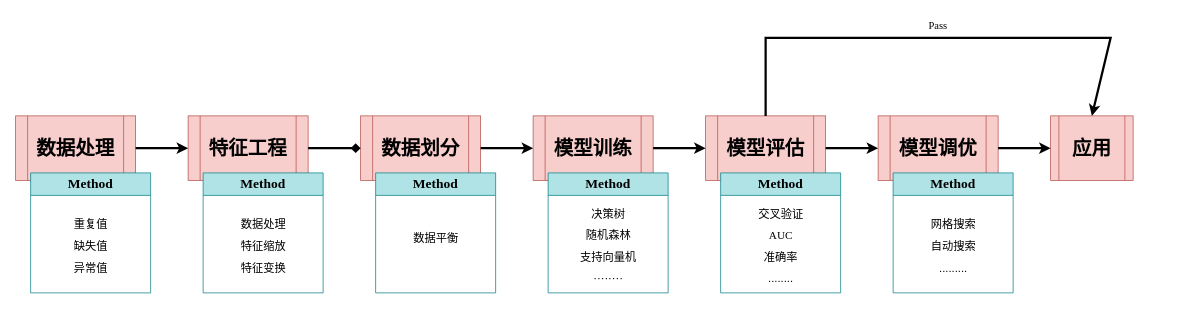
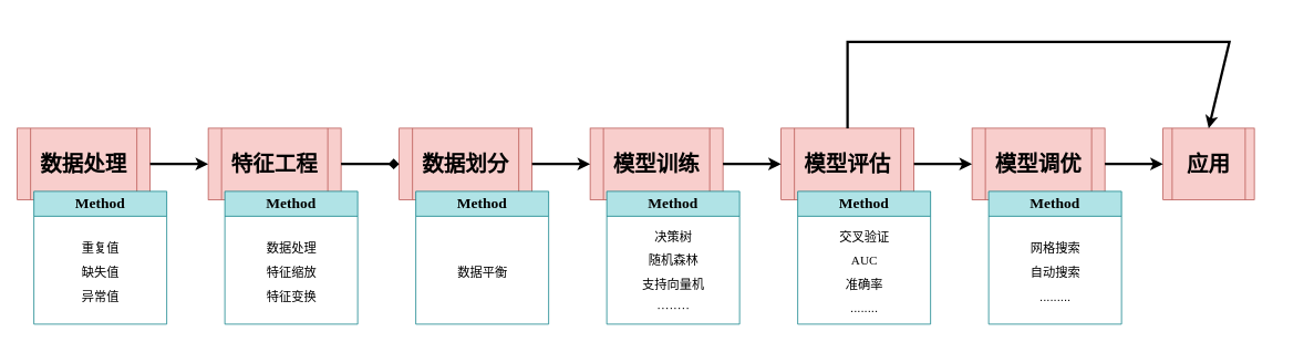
- <mxCell id="17" value="&lt;font style=&quot;font-size: 14px;&quot; face=&quot;Times New Roman&quot;&gt;Pass&lt;/font&gt;" style="text;html=1;strokeColor=none;fillColor=none;align=center;verticalAlign=middle;whiteSpace=wrap;rounded=0;" vertex="1" parent="2"><mxGeometry x="1200" width="60" height="30" as="geometry" /></mxCell>
- <mxCell id="23" value="&lt;span style=&quot;font-size: 15px; font-weight: 400;&quot;&gt;数据平衡&lt;br&gt;&lt;/span&gt;" style="text;strokeColor=none;fillColor=none;html=1;fontSize=24;fontStyle=1;verticalAlign=middle;align=center;" vertex="1" parent="22"><mxGeometry x="30" y="30" width="100" height="110" as="geometry" /></mxCell>
+ <mxCell id="23" value="&lt;span style=&quot;font-size: 15px; font-weight: 400;&quot;&gt;数据平衡&lt;br&gt;&lt;/span&gt;" style="text;strokeColor=none;fillColor=none;html=1;fontSize=24;fontStyle=1;verticalAlign=middle;align=center;" vertex="1" parent="22"><mxGeometry x="30" y="40" width="100" height="110" as="geometry" /></mxCell>
